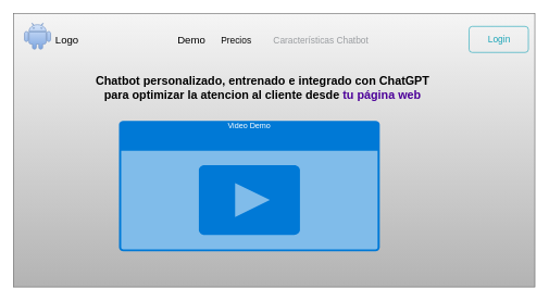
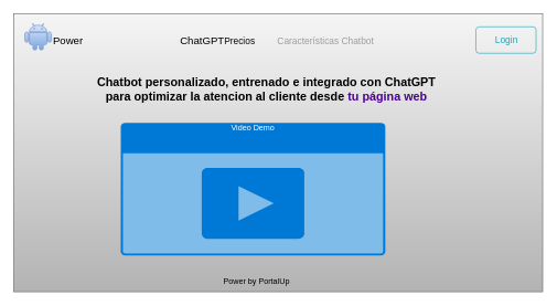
- <mxCell id="10" value="Logo" style="text;html=1;align=center;verticalAlign=middle;resizable=0;points=[];autosize=1;strokeColor=none;fillColor=none;fontSize=16;" vertex="1" parent="1"><mxGeometry x="72" y="45" width="60" height="30" as="geometry" /></mxCell>
+ <mxCell id="10" value="Power" style="text;html=1;align=center;verticalAlign=middle;resizable=0;points=[];autosize=1;strokeColor=none;fillColor=none;fontSize=16;" vertex="1" parent="1"><mxGeometry x="72" y="45" width="60" height="30" as="geometry" /></mxCell>
- <mxCell id="3" value="Demo" style="html=1;shadow=0;dashed=0;fontSize=16;align=left;spacing=15;fillColor=none;strokeColor=none;" vertex="1" parent="1"><mxGeometry x="257" y="30" width="563" height="60" as="geometry" /></mxCell>
+ <mxCell id="3" value="ChatGPT" style="html=1;shadow=0;dashed=0;fontSize=16;align=left;spacing=15;fillColor=none;strokeColor=none;" vertex="1" parent="1"><mxGeometry x="257" y="30" width="563" height="60" as="geometry" /></mxCell>
+ <mxCell id="9" value="Power by PortalUp&lt;br&gt;" style="text;html=1;align=center;verticalAlign=middle;resizable=0;points=[];autosize=1;strokeColor=none;fillColor=none;" vertex="1" parent="1"><mxGeometry x="327" y="410" width="120" height="30" as="geometry" /></mxCell>
